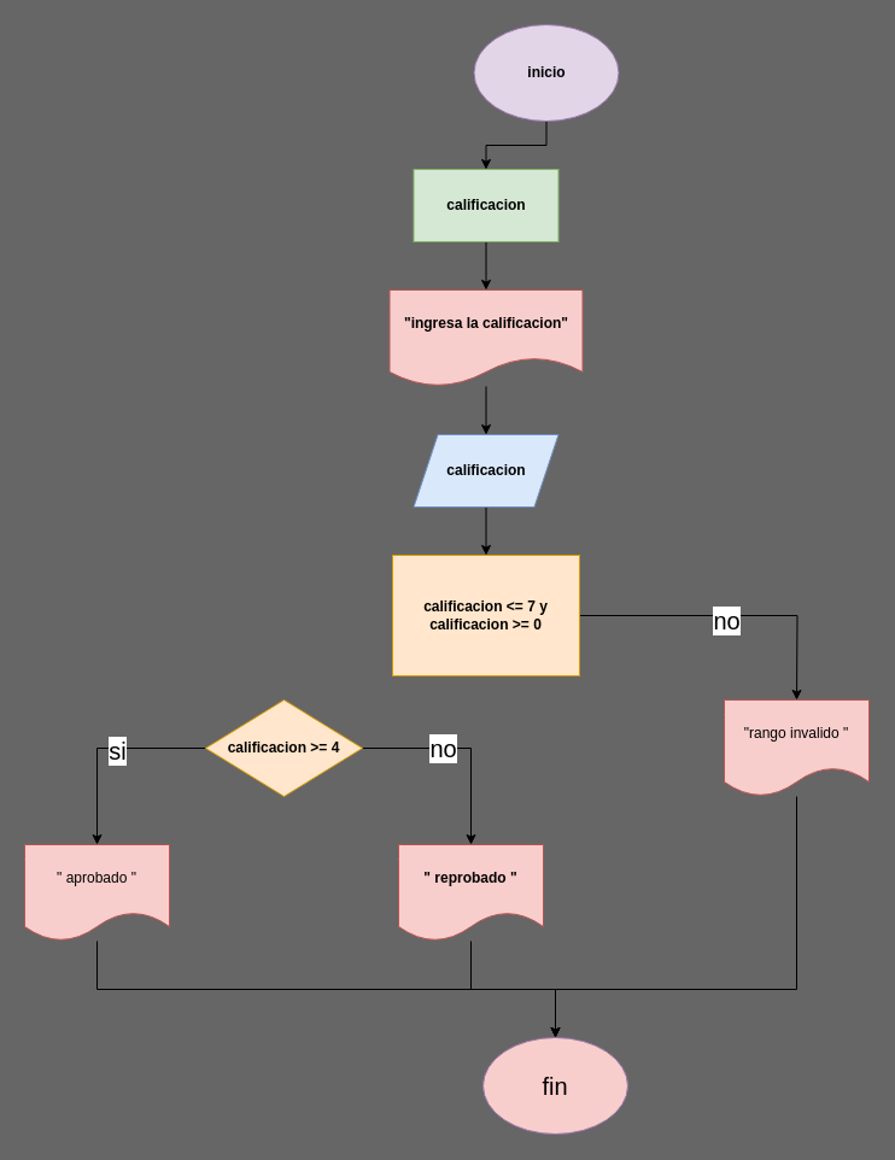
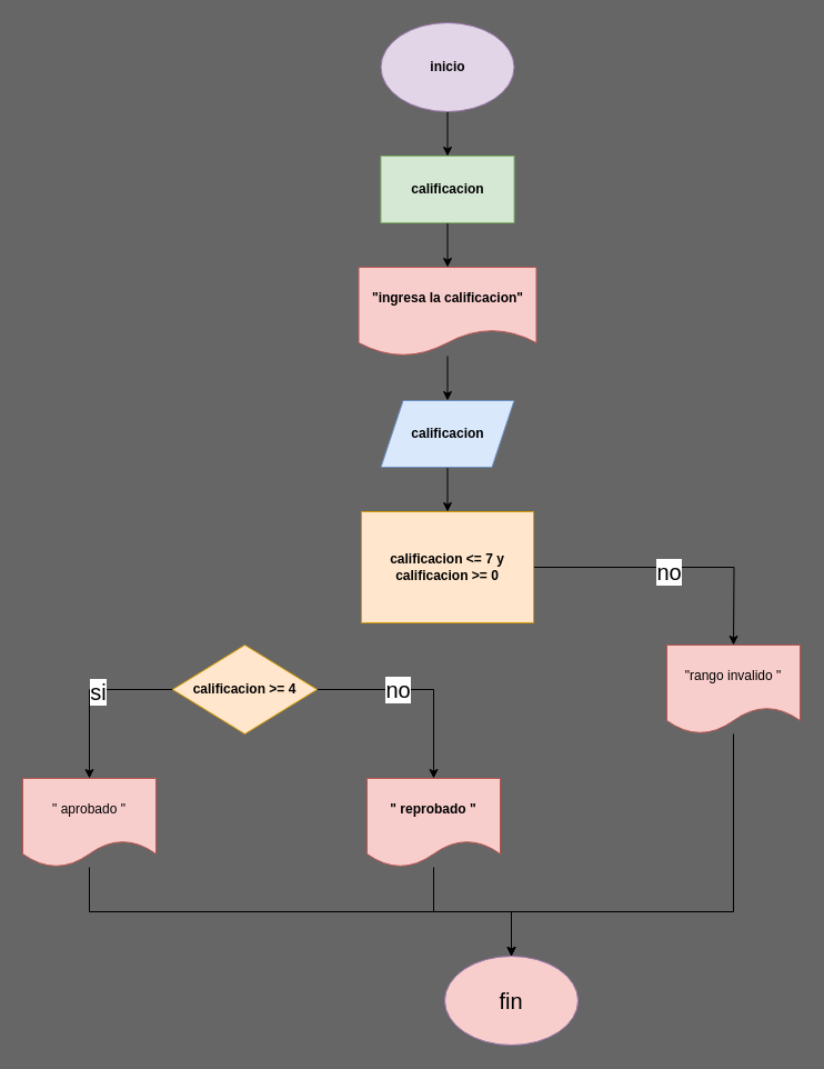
- <mxCell id="3" value="&lt;b&gt;inicio&lt;/b&gt;" style="ellipse;whiteSpace=wrap;html=1;fillColor=#e1d5e7;strokeColor=#9673a6;" vertex="1" parent="1"><mxGeometry x="392.5" y="20" width="120" height="80" as="geometry" /></mxCell>
+ <mxCell id="3" value="&lt;b&gt;inicio&lt;/b&gt;" style="ellipse;whiteSpace=wrap;html=1;fillColor=#e1d5e7;strokeColor=#9673a6;" vertex="1" parent="1"><mxGeometry x="342.5" y="20" width="120" height="80" as="geometry" /></mxCell>
- <mxCell id="19" value="&lt;b&gt;calificacion &amp;gt;= 4&lt;/b&gt;" style="rhombus;whiteSpace=wrap;html=1;fillColor=#ffe6cc;strokeColor=#d79b00;" vertex="1" parent="1"><mxGeometry x="170" y="580" width="130" height="80" as="geometry" /></mxCell>
+ <mxCell id="19" value="&lt;b&gt;calificacion &amp;gt;= 4&lt;/b&gt;" style="rhombus;whiteSpace=wrap;html=1;fillColor=#ffe6cc;strokeColor=#d79b00;" vertex="1" parent="1"><mxGeometry x="155" y="580" width="130" height="80" as="geometry" /></mxCell>
